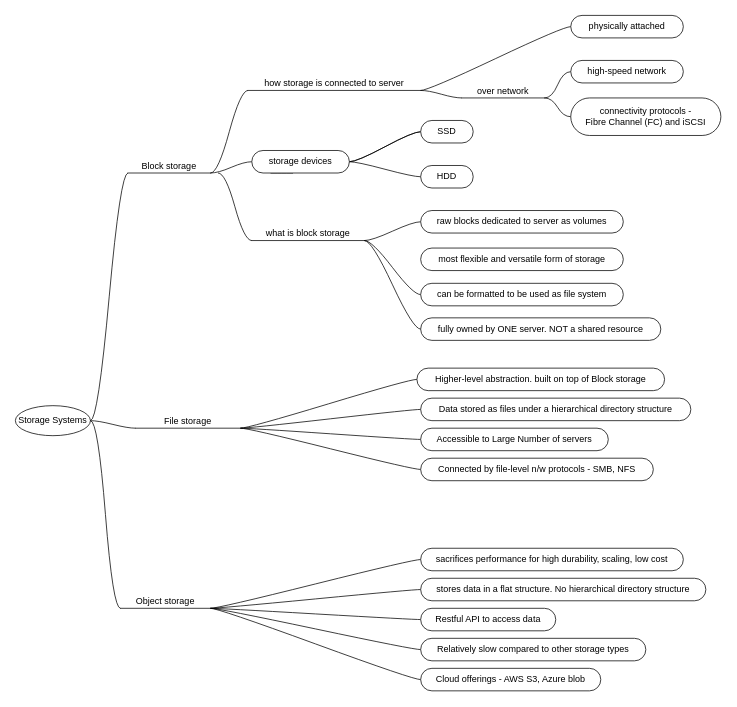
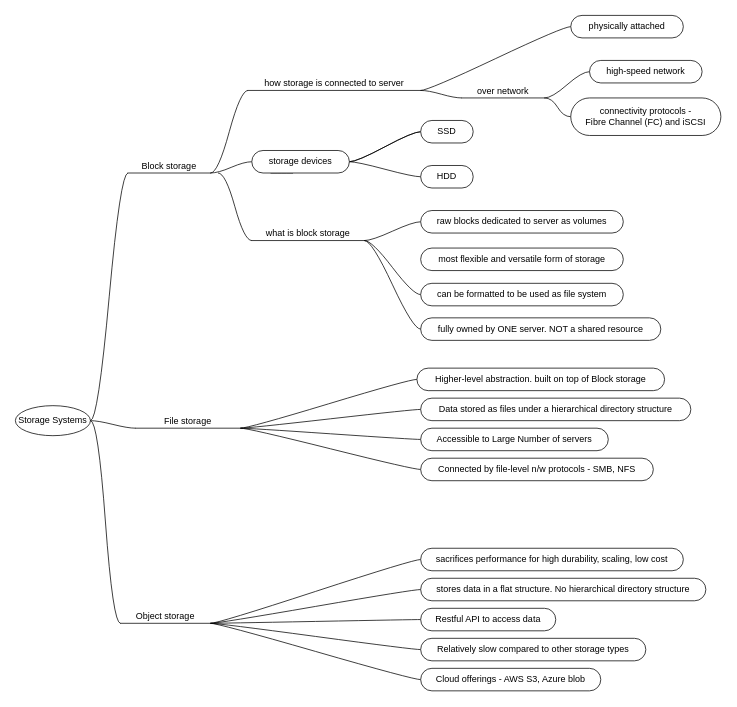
- <mxCell id="36" value="high-speed network" style="whiteSpace=wrap;html=1;rounded=1;arcSize=50;align=center;verticalAlign=middle;strokeWidth=1;autosize=1;spacing=4;treeFolding=1;treeMoving=1;newEdgeStyle={&quot;edgeStyle&quot;:&quot;entityRelationEdgeStyle&quot;,&quot;startArrow&quot;:&quot;none&quot;,&quot;endArrow&quot;:&quot;none&quot;,&quot;segment&quot;:10,&quot;curved&quot;:1,&quot;sourcePerimeterSpacing&quot;:0,&quot;targetPerimeterSpacing&quot;:0};" vertex="1" parent="1"><mxGeometry x="760" y="80" width="150" height="30" as="geometry" /></mxCell>
+ <mxCell id="36" value="high-speed network" style="whiteSpace=wrap;html=1;rounded=1;arcSize=50;align=center;verticalAlign=middle;strokeWidth=1;autosize=1;spacing=4;treeFolding=1;treeMoving=1;newEdgeStyle={&quot;edgeStyle&quot;:&quot;entityRelationEdgeStyle&quot;,&quot;startArrow&quot;:&quot;none&quot;,&quot;endArrow&quot;:&quot;none&quot;,&quot;segment&quot;:10,&quot;curved&quot;:1,&quot;sourcePerimeterSpacing&quot;:0,&quot;targetPerimeterSpacing&quot;:0};" vertex="1" parent="1"><mxGeometry x="785" y="80" width="150" height="30" as="geometry" /></mxCell>
- <mxCell id="10" value="Object storage" style="whiteSpace=wrap;html=1;shape=partialRectangle;top=0;left=0;bottom=1;right=0;points=[[0,1],[1,1]];fillColor=none;align=center;verticalAlign=bottom;routingCenterY=0.5;snapToPoint=1;autosize=1;treeFolding=1;treeMoving=1;newEdgeStyle={&quot;edgeStyle&quot;:&quot;entityRelationEdgeStyle&quot;,&quot;startArrow&quot;:&quot;none&quot;,&quot;endArrow&quot;:&quot;none&quot;,&quot;segment&quot;:10,&quot;curved&quot;:1,&quot;sourcePerimeterSpacing&quot;:0,&quot;targetPerimeterSpacing&quot;:0};" vertex="1" parent="1"><mxGeometry x="160" y="780" width="120" height="30" as="geometry" /></mxCell>
+ <mxCell id="10" value="Object storage" style="whiteSpace=wrap;html=1;shape=partialRectangle;top=0;left=0;bottom=1;right=0;points=[[0,1],[1,1]];fillColor=none;align=center;verticalAlign=bottom;routingCenterY=0.5;snapToPoint=1;autosize=1;treeFolding=1;treeMoving=1;newEdgeStyle={&quot;edgeStyle&quot;:&quot;entityRelationEdgeStyle&quot;,&quot;startArrow&quot;:&quot;none&quot;,&quot;endArrow&quot;:&quot;none&quot;,&quot;segment&quot;:10,&quot;curved&quot;:1,&quot;sourcePerimeterSpacing&quot;:0,&quot;targetPerimeterSpacing&quot;:0};" vertex="1" parent="1"><mxGeometry x="160" y="800" width="120" height="30" as="geometry" /></mxCell>
